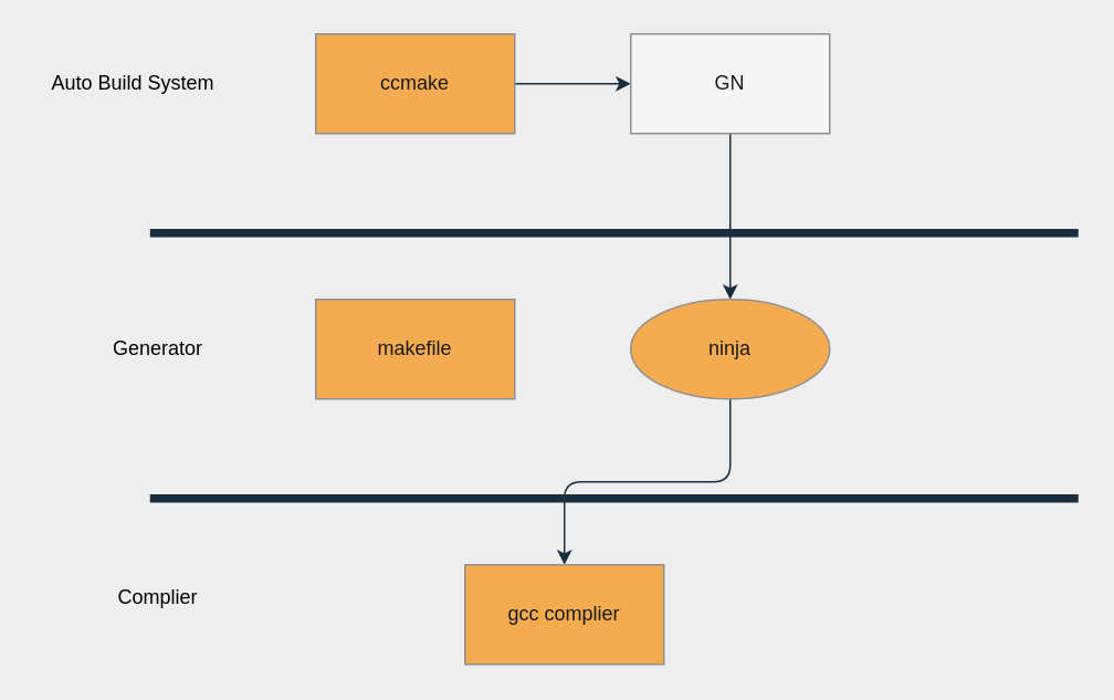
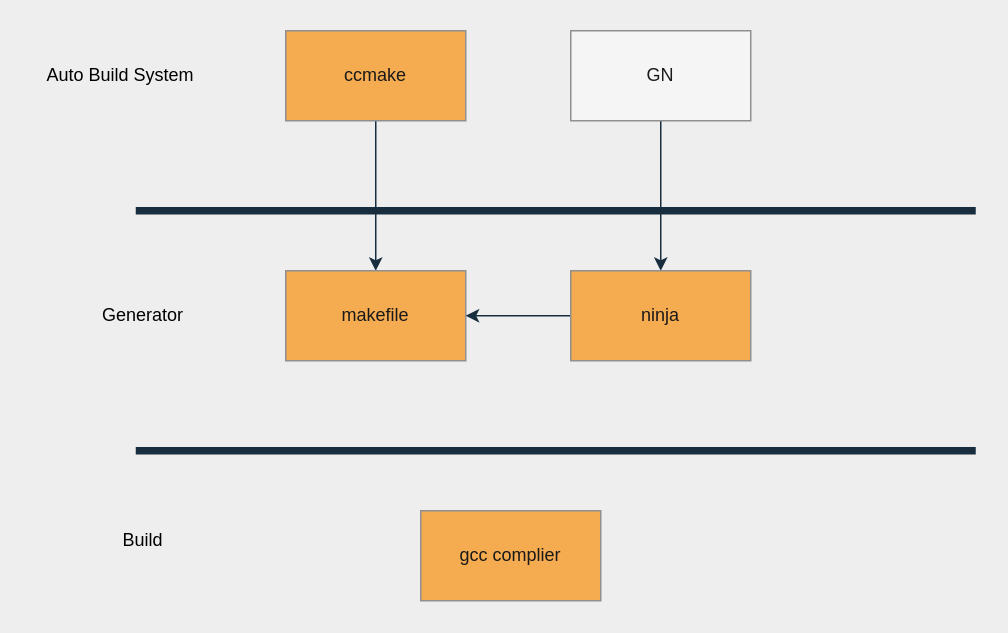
- <mxCell id="2" style="edgeStyle=orthogonalEdgeStyle;orthogonalLoop=1;jettySize=auto;html=1;strokeColor=#182E3E;fontColor=#1A1A1A;labelBackgroundColor=#EEEEEE;" edge="1" parent="1" source="3" target="6"><mxGeometry relative="1" as="geometry" /></mxCell>
+ <mxCell id="2" style="edgeStyle=orthogonalEdgeStyle;orthogonalLoop=1;jettySize=auto;html=1;entryX=0.5;entryY=0;entryDx=0;entryDy=0;strokeColor=#182E3E;fontColor=#1A1A1A;labelBackgroundColor=#EEEEEE;" edge="1" parent="1" source="3" target="4"><mxGeometry relative="1" as="geometry" /></mxCell>
- <mxCell id="8" value="ninja" style="ellipse;whiteSpace=wrap;html=1;fillColor=#F5AB50;strokeColor=#909090;fontColor=#1A1A1A;" vertex="1" parent="1"><mxGeometry x="380" y="180" width="120" height="60" as="geometry" /></mxCell>
+ <mxCell id="8" value="ninja" style="whiteSpace=wrap;html=1;fillColor=#F5AB50;strokeColor=#909090;fontColor=#1A1A1A;" vertex="1" parent="1"><mxGeometry x="380" y="180" width="120" height="60" as="geometry" /></mxCell>
- <mxCell id="7" style="edgeStyle=orthogonalEdgeStyle;orthogonalLoop=1;jettySize=auto;html=1;entryX=0.5;entryY=0;entryDx=0;entryDy=0;strokeColor=#182E3E;fontColor=#1A1A1A;labelBackgroundColor=#EEEEEE;" edge="1" parent="1" source="8" target="10"><mxGeometry relative="1" as="geometry" /></mxCell>
+ <mxCell id="7" style="edgeStyle=orthogonalEdgeStyle;orthogonalLoop=1;jettySize=auto;html=1;strokeColor=#182E3E;fontColor=#1A1A1A;labelBackgroundColor=#EEEEEE;" edge="1" parent="1" source="8" target="4"><mxGeometry relative="1" as="geometry" /></mxCell>
- <mxCell id="14" value="&lt;font&gt;Complier&lt;/font&gt;" style="text;html=1;align=center;verticalAlign=middle;whiteSpace=wrap;fontColor=#000000;" vertex="1" parent="1"><mxGeometry x="50" y="350" width="90" height="20" as="geometry" /></mxCell>
+ <mxCell id="14" value="&lt;font&gt;Build&lt;/font&gt;" style="text;html=1;align=center;verticalAlign=middle;whiteSpace=wrap;fontColor=#000000;" vertex="1" parent="1"><mxGeometry x="50" y="350" width="90" height="20" as="geometry" /></mxCell>
